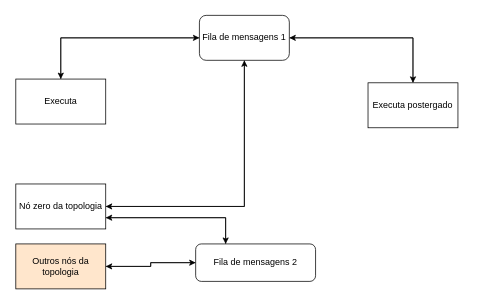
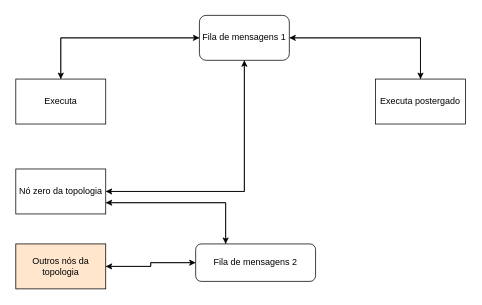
- <mxCell id="9" value="Executa postergado" style="rounded=0;whiteSpace=wrap;html=1;" vertex="1" parent="1"><mxGeometry x="490" y="110" width="120" height="60" as="geometry" /></mxCell>
+ <mxCell id="9" value="Executa postergado" style="rounded=0;whiteSpace=wrap;html=1;" vertex="1" parent="1"><mxGeometry x="500" y="105" width="120" height="60" as="geometry" /></mxCell>
- <mxCell id="12" value="Nó zero da topologia" style="rounded=0;whiteSpace=wrap;html=1;" vertex="1" parent="1"><mxGeometry x="20" y="245" width="120" height="60" as="geometry" /></mxCell>
+ <mxCell id="12" value="Nó zero da topologia" style="rounded=0;whiteSpace=wrap;html=1;" vertex="1" parent="1"><mxGeometry x="20" y="225" width="120" height="60" as="geometry" /></mxCell>
